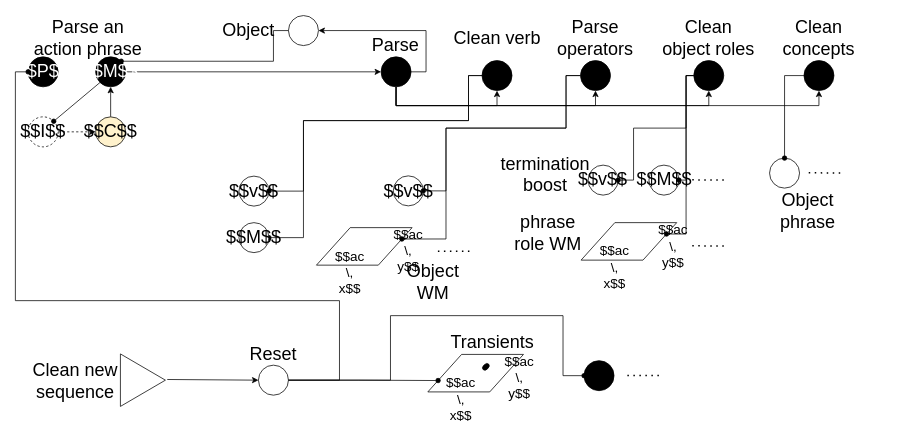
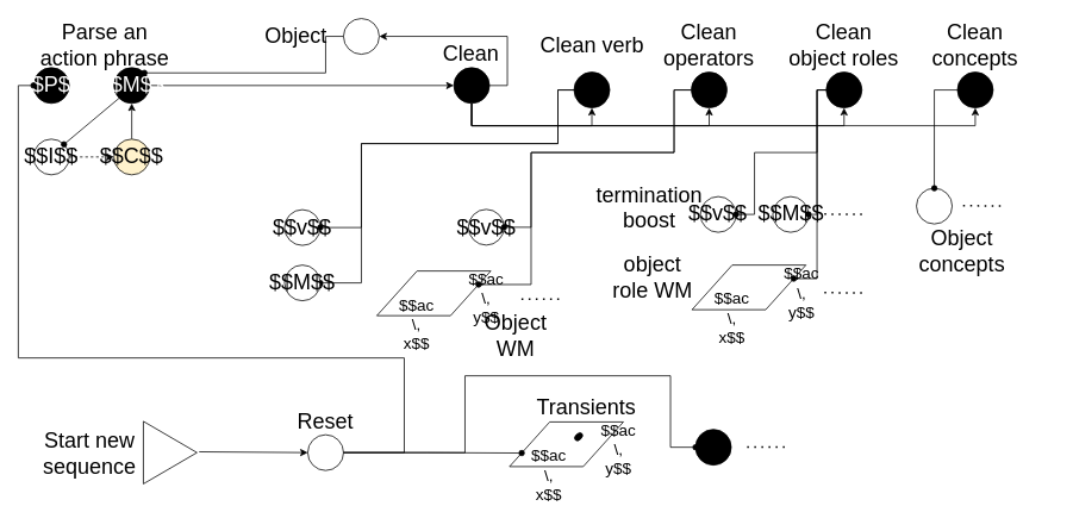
- <mxCell id="26" value="Parse operators " style="text;html=1;strokeColor=none;fillColor=none;align=center;verticalAlign=middle;whiteSpace=wrap;rounded=0;fontFamily=Helvetica;fontSize=24;fontColor=default;" vertex="1" parent="1"><mxGeometry x="752.28" y="35" width="82" height="30" as="geometry" /></mxCell>
+ <mxCell id="26" value="Clean operators " style="text;html=1;strokeColor=none;fillColor=none;align=center;verticalAlign=middle;whiteSpace=wrap;rounded=0;fontFamily=Helvetica;fontSize=24;fontColor=default;" vertex="1" parent="1"><mxGeometry x="752.28" y="35" width="82" height="30" as="geometry" /></mxCell>
- <mxCell id="17" value="Parse" style="text;html=1;strokeColor=none;fillColor=none;align=center;verticalAlign=middle;whiteSpace=wrap;rounded=0;fontFamily=Helvetica;fontSize=24;fontColor=default;" vertex="1" parent="1"><mxGeometry x="447.44" y="45" width="160" height="30" as="geometry" /></mxCell>
+ <mxCell id="17" value="Clean" style="text;html=1;strokeColor=none;fillColor=none;align=center;verticalAlign=middle;whiteSpace=wrap;rounded=0;fontFamily=Helvetica;fontSize=24;fontColor=default;" vertex="1" parent="1"><mxGeometry x="447.44" y="45" width="160" height="30" as="geometry" /></mxCell>
- <mxCell id="3" value="&lt;font style=&quot;font-size: 24px&quot;&gt;$$I$$&lt;/font&gt;" style="ellipse;whiteSpace=wrap;html=1;aspect=fixed;fillColor=none;dashed=1;" vertex="1" parent="1"><mxGeometry x="37" y="155" width="40" height="40" as="geometry" /></mxCell>
+ <mxCell id="3" value="&lt;font style=&quot;font-size: 24px&quot;&gt;$$I$$&lt;/font&gt;" style="ellipse;whiteSpace=wrap;html=1;aspect=fixed;fillColor=none;" vertex="1" parent="1"><mxGeometry x="37" y="155" width="40" height="40" as="geometry" /></mxCell>
- <mxCell id="50" value="Object phrase" style="text;html=1;strokeColor=none;fillColor=none;align=center;verticalAlign=middle;whiteSpace=wrap;rounded=0;fontFamily=Helvetica;fontSize=24;fontColor=default;" vertex="1" parent="1"><mxGeometry x="1003.28" y="259.34" width="147" height="43.33" as="geometry" /></mxCell>
+ <mxCell id="50" value="Object concepts" style="text;html=1;strokeColor=none;fillColor=none;align=center;verticalAlign=middle;whiteSpace=wrap;rounded=0;fontFamily=Helvetica;fontSize=24;fontColor=default;" vertex="1" parent="1"><mxGeometry x="1003.28" y="259.34" width="147" height="43.33" as="geometry" /></mxCell>
- <mxCell id="39" value="&lt;div&gt;&lt;font style=&quot;font-size: 24px&quot;&gt;phrase role WM&lt;br&gt;&lt;/font&gt;&lt;/div&gt;" style="text;html=1;strokeColor=none;fillColor=none;align=center;verticalAlign=middle;whiteSpace=wrap;rounded=0;" vertex="1" parent="1"><mxGeometry x="677.44" y="295.33" width="106" height="29" as="geometry" /></mxCell>
+ <mxCell id="39" value="&lt;div&gt;&lt;font style=&quot;font-size: 24px&quot;&gt;object role WM&lt;br&gt;&lt;/font&gt;&lt;/div&gt;" style="text;html=1;strokeColor=none;fillColor=none;align=center;verticalAlign=middle;whiteSpace=wrap;rounded=0;" vertex="1" parent="1"><mxGeometry x="677.44" y="295.33" width="106" height="29" as="geometry" /></mxCell>
- <mxCell id="55" value="Clean new sequence" style="text;html=1;strokeColor=none;fillColor=none;align=center;verticalAlign=middle;whiteSpace=wrap;rounded=0;fontFamily=Helvetica;fontSize=24;fontColor=default;" vertex="1" parent="1"><mxGeometry x="20" y="491.66" width="160" height="30" as="geometry" /></mxCell>
+ <mxCell id="55" value="Start new sequence" style="text;html=1;strokeColor=none;fillColor=none;align=center;verticalAlign=middle;whiteSpace=wrap;rounded=0;fontFamily=Helvetica;fontSize=24;fontColor=default;" vertex="1" parent="1"><mxGeometry x="20" y="491.66" width="160" height="30" as="geometry" /></mxCell>
